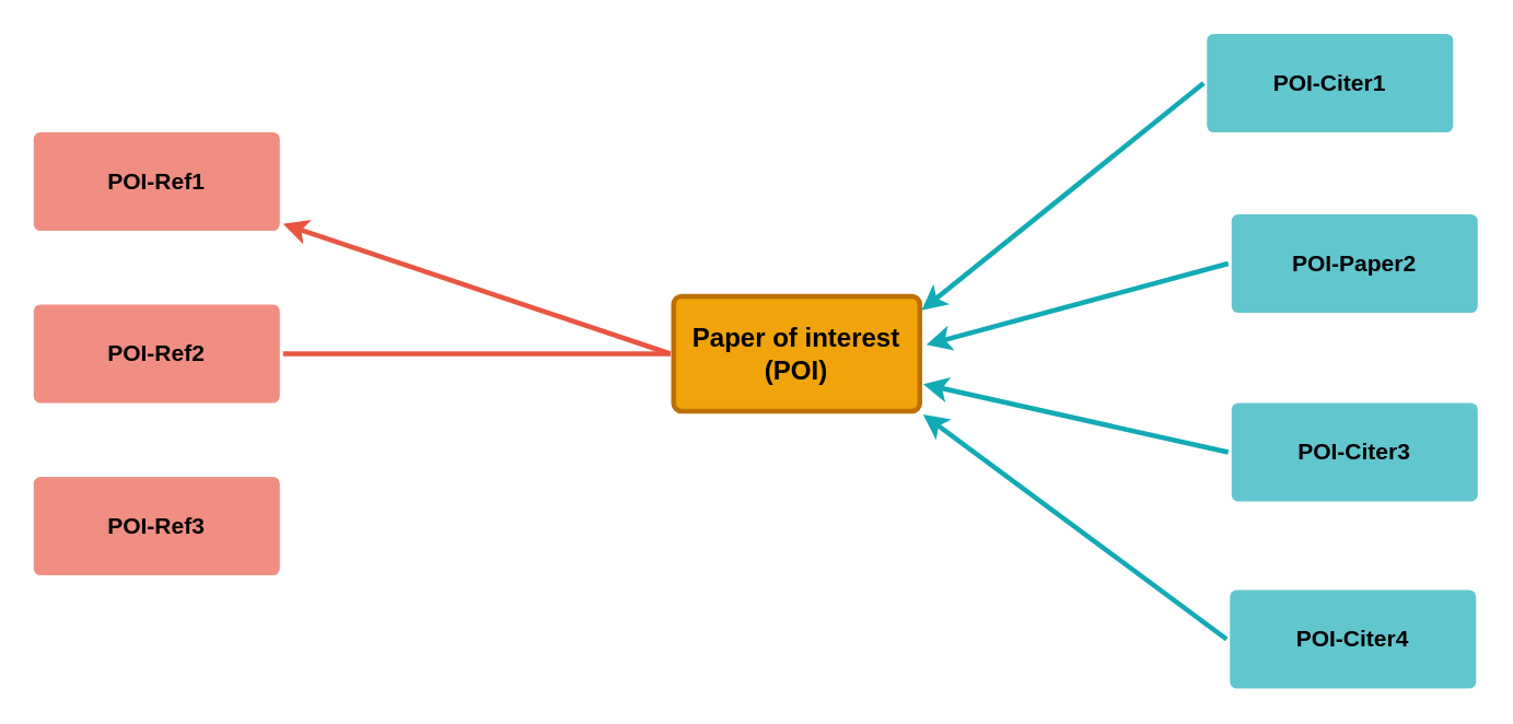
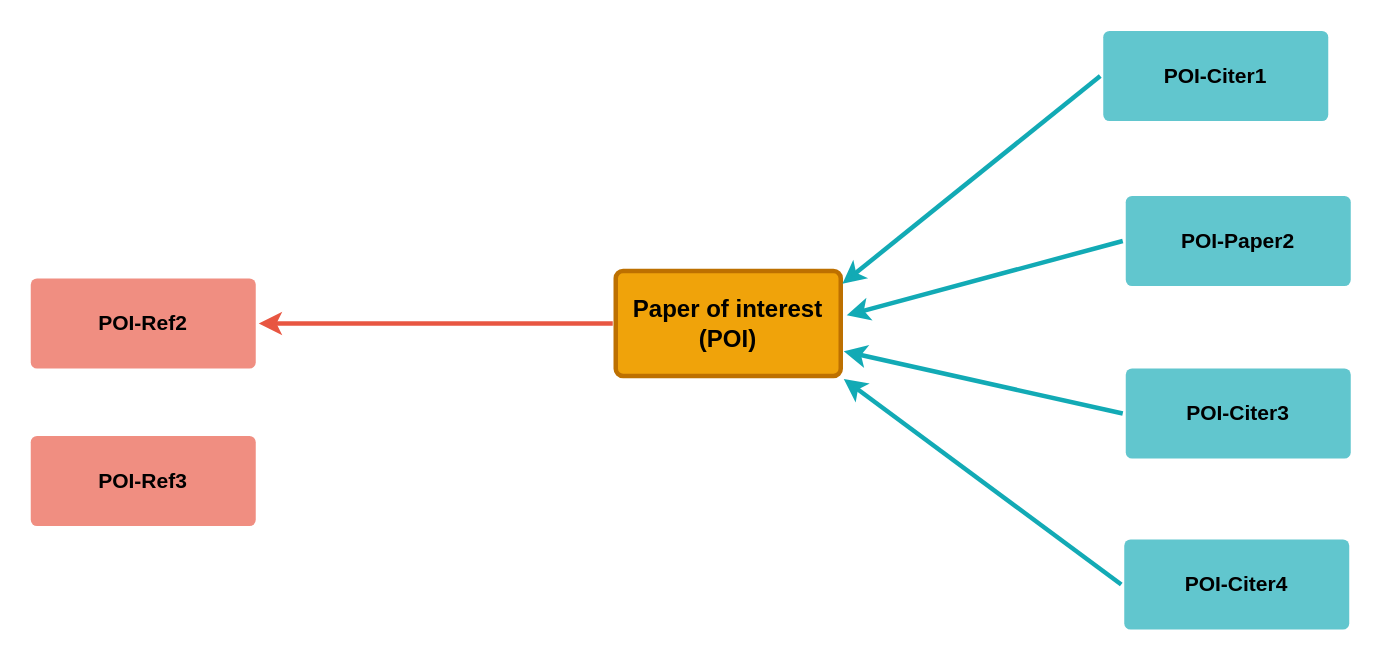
- <mxCell id="7" value="POI-Ref1" style="rounded=1;whiteSpace=wrap;html=1;shadow=0;labelBackgroundColor=none;strokeColor=none;strokeWidth=3;fillColor=#f08e81;fontFamily=Helvetica;fontSize=14;fontColor=#000000;align=center;spacing=5;fontStyle=1;arcSize=7;perimeterSpacing=2;" parent="1" vertex="1"><mxGeometry x="20" y="80" width="150" height="60" as="geometry" /></mxCell>
- <mxCell id="3" value="" style="edgeStyle=none;rounded=1;jumpStyle=none;html=1;shadow=0;labelBackgroundColor=none;startArrow=none;startFill=0;jettySize=auto;orthogonalLoop=1;strokeColor=#E85642;strokeWidth=3;fontFamily=Helvetica;fontSize=14;fontColor=#000000;spacing=5;fontStyle=1;fillColor=#b0e3e6;exitX=0;exitY=0.5;exitDx=0;exitDy=0;" parent="1" source="2" target="7" edge="1"><mxGeometry relative="1" as="geometry"><mxPoint x="163.359" y="253.5" as="sourcePoint" /></mxGeometry></mxCell>
- <mxCell id="4" value="" style="edgeStyle=none;rounded=1;jumpStyle=none;html=1;shadow=0;labelBackgroundColor=none;startArrow=none;startFill=0;jettySize=auto;orthogonalLoop=1;strokeColor=#E85642;strokeWidth=3;fontFamily=Helvetica;fontSize=14;fontColor=#000000;spacing=5;fontStyle=1;fillColor=#b0e3e6;exitX=0;exitY=0.5;exitDx=0;exitDy=0;endArrow=none;" parent="1" source="2" target="6" edge="1"><mxGeometry relative="1" as="geometry"><mxPoint x="123" y="285.5" as="sourcePoint" /></mxGeometry></mxCell>
+ <mxCell id="4" value="" style="edgeStyle=none;rounded=1;jumpStyle=none;html=1;shadow=0;labelBackgroundColor=none;startArrow=none;startFill=0;jettySize=auto;orthogonalLoop=1;strokeColor=#E85642;strokeWidth=3;fontFamily=Helvetica;fontSize=14;fontColor=#000000;spacing=5;fontStyle=1;fillColor=#b0e3e6;exitX=0;exitY=0.5;exitDx=0;exitDy=0;" parent="1" source="2" target="6" edge="1"><mxGeometry relative="1" as="geometry"><mxPoint x="123" y="285.5" as="sourcePoint" /></mxGeometry></mxCell>
